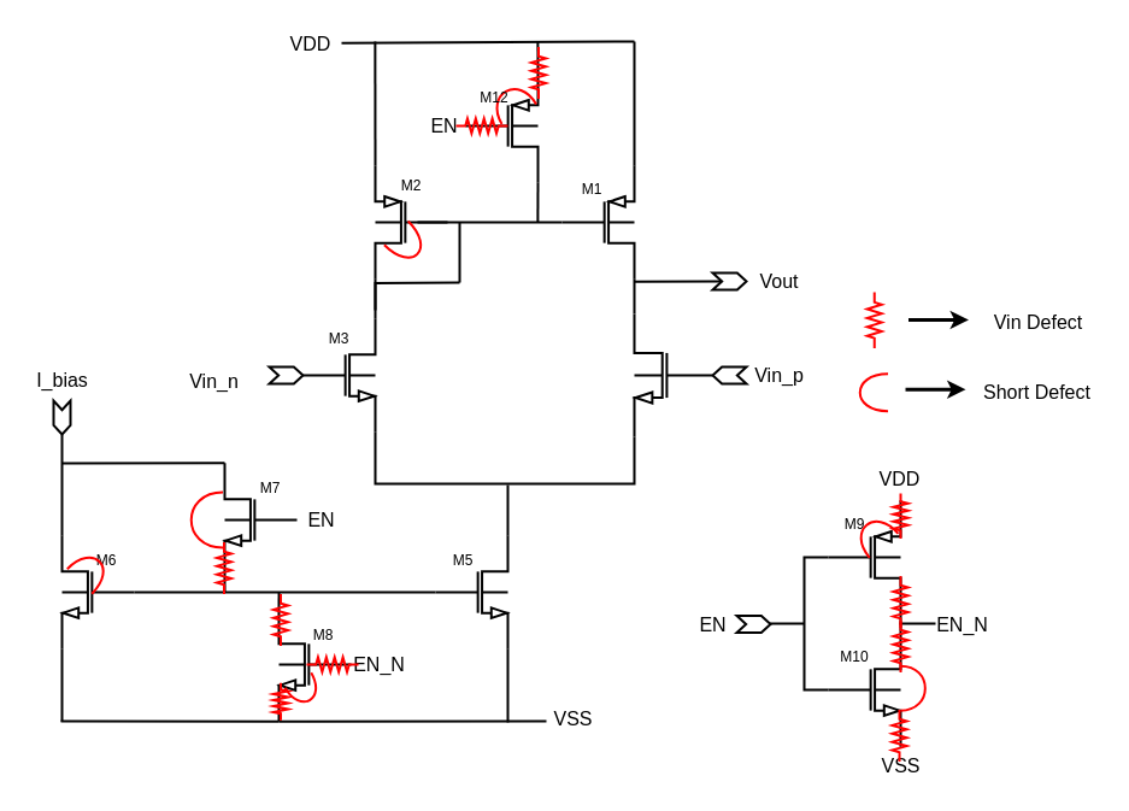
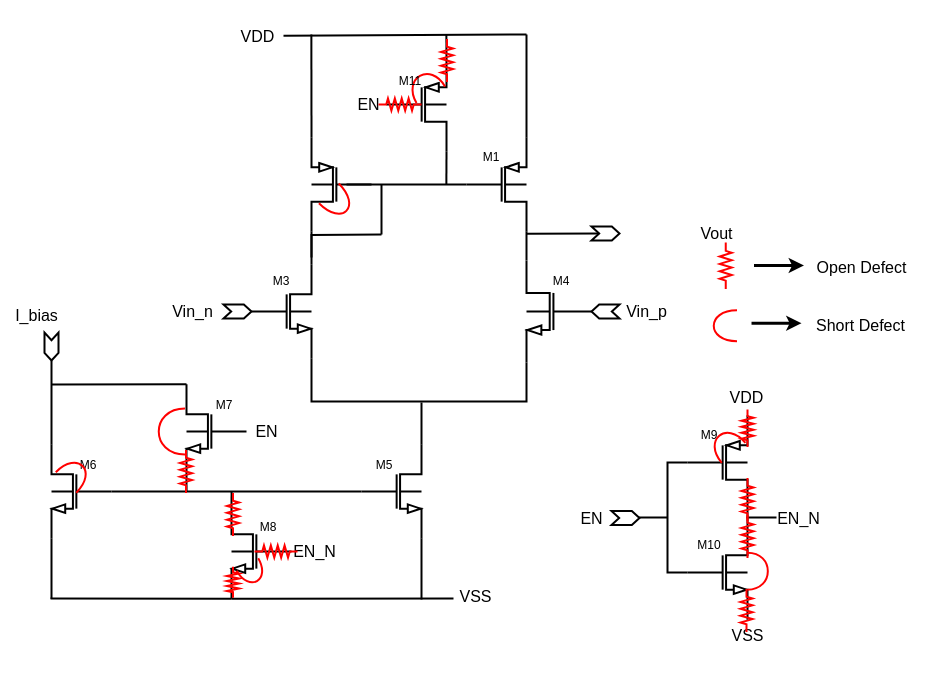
- <mxCell id="73" value="M12" style="text;html=1;align=center;verticalAlign=middle;whiteSpace=wrap;rounded=0;" vertex="1" parent="1"><mxGeometry x="380" y="66" width="60" height="30" as="geometry" /></mxCell>
+ <mxCell id="73" value="M11" style="text;html=1;align=center;verticalAlign=middle;whiteSpace=wrap;rounded=0;" vertex="1" parent="1"><mxGeometry x="380" y="66" width="60" height="30" as="geometry" /></mxCell>
- <mxCell id="57" value="M2" style="text;html=1;align=center;verticalAlign=middle;whiteSpace=wrap;rounded=0;" vertex="1" parent="1"><mxGeometry x="311" y="139" width="60" height="30" as="geometry" /></mxCell>
- <mxCell id="39" value="Vout" style="text;html=1;align=center;verticalAlign=middle;resizable=0;points=[];autosize=1;strokeColor=none;fillColor=none;fontSize=16;" parent="1" vertex="1"><mxGeometry x="621" y="217.5" width="50" height="31" as="geometry" /></mxCell>
+ <mxCell id="39" value="Vout" style="text;html=1;align=center;verticalAlign=middle;resizable=0;points=[];autosize=1;strokeColor=none;fillColor=none;fontSize=16;" parent="1" vertex="1"><mxGeometry x="691" y="217.5" width="50" height="31" as="geometry" /></mxCell>
- <mxCell id="89" value="Vin Defect" style="text;html=1;align=center;verticalAlign=middle;resizable=0;points=[];autosize=1;strokeColor=none;fillColor=none;fontSize=16;" vertex="1" parent="1"><mxGeometry x="806.5" y="251" width="108" height="31" as="geometry" /></mxCell>
+ <mxCell id="89" value="Open Defect" style="text;html=1;align=center;verticalAlign=middle;resizable=0;points=[];autosize=1;strokeColor=none;fillColor=none;fontSize=16;" vertex="1" parent="1"><mxGeometry x="806.5" y="251" width="108" height="31" as="geometry" /></mxCell>
+ <mxCell id="60" value="M4" style="text;html=1;align=center;verticalAlign=middle;whiteSpace=wrap;rounded=0;" vertex="1" parent="1"><mxGeometry x="531" y="265.5" width="60" height="30" as="geometry" /></mxCell>
- <mxCell id="40" value="I_bias" style="text;html=1;align=center;verticalAlign=middle;resizable=0;points=[];autosize=1;strokeColor=none;fillColor=none;fontSize=16;" parent="1" vertex="1"><mxGeometry x="20.5" y="299" width="61" height="31" as="geometry" /></mxCell>
+ <mxCell id="40" value="I_bias" style="text;html=1;align=center;verticalAlign=middle;resizable=0;points=[];autosize=1;strokeColor=none;fillColor=none;fontSize=16;" parent="1" vertex="1"><mxGeometry x="5.5" y="299" width="61" height="31" as="geometry" /></mxCell>
- <mxCell id="37" value="Vin_n" style="text;html=1;align=center;verticalAlign=middle;resizable=0;points=[];autosize=1;strokeColor=none;fillColor=none;fontSize=16;" parent="1" vertex="1"><mxGeometry x="147" y="300.5" width="59" height="31" as="geometry" /></mxCell>
+ <mxCell id="37" value="Vin_n" style="text;html=1;align=center;verticalAlign=middle;resizable=0;points=[];autosize=1;strokeColor=none;fillColor=none;fontSize=16;" parent="1" vertex="1"><mxGeometry x="162" y="295.5" width="59" height="31" as="geometry" /></mxCell>
